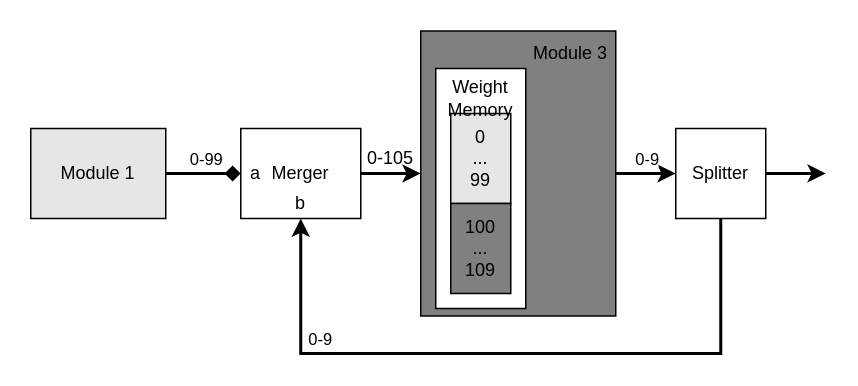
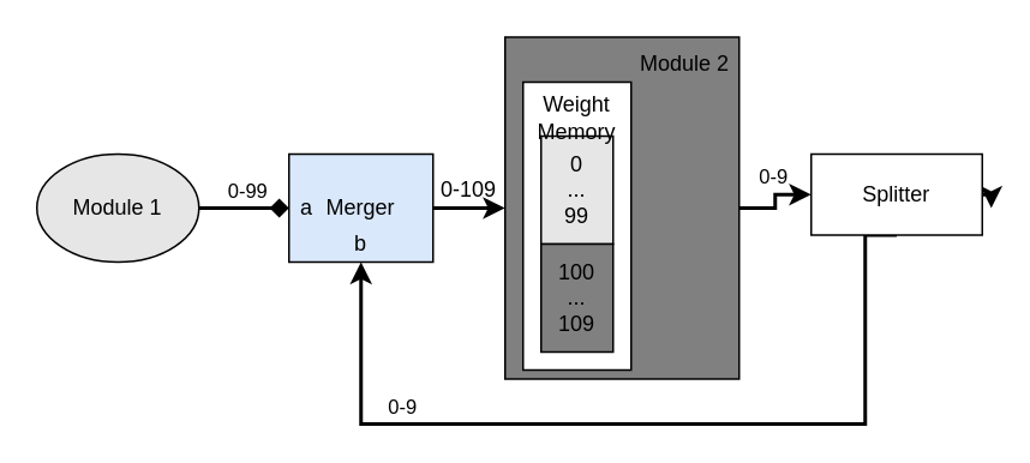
- <mxCell id="19" value="&lt;div&gt;Module 3&lt;/div&gt;" style="text;html=1;align=center;verticalAlign=middle;whiteSpace=wrap;rounded=0;" vertex="1" parent="1"><mxGeometry x="350" y="20" width="60" height="30" as="geometry" /></mxCell>
+ <mxCell id="19" value="&lt;div&gt;Module 2&lt;/div&gt;" style="text;html=1;align=center;verticalAlign=middle;whiteSpace=wrap;rounded=0;" vertex="1" parent="1"><mxGeometry x="350" y="20" width="60" height="30" as="geometry" /></mxCell>
- <mxCell id="18" value="0-105" style="text;html=1;align=center;verticalAlign=middle;whiteSpace=wrap;rounded=0;" vertex="1" parent="1"><mxGeometry x="230" y="90" width="60" height="30" as="geometry" /></mxCell>
+ <mxCell id="18" value="0-109" style="text;html=1;align=center;verticalAlign=middle;whiteSpace=wrap;rounded=0;" vertex="1" parent="1"><mxGeometry x="230" y="90" width="60" height="30" as="geometry" /></mxCell>
- <mxCell id="8" value="Module 1" style="rounded=0;whiteSpace=wrap;html=1;fillColor=#E6E6E6;" vertex="1" parent="1"><mxGeometry x="20" y="85" width="90" height="60" as="geometry" /></mxCell>
+ <mxCell id="8" value="Module 1" style="ellipse;whiteSpace=wrap;html=1;fillColor=#E6E6E6;" vertex="1" parent="1"><mxGeometry x="20" y="85" width="90" height="60" as="geometry" /></mxCell>
- <mxCell id="10" value="Merger" style="rounded=0;whiteSpace=wrap;html=1;" vertex="1" parent="1"><mxGeometry x="160" y="85" width="80" height="60" as="geometry" /></mxCell>
+ <mxCell id="10" value="Merger" style="rounded=0;whiteSpace=wrap;html=1;fillColor=#dae8fc;" vertex="1" parent="1"><mxGeometry x="160" y="85" width="80" height="60" as="geometry" /></mxCell>
- <mxCell id="14" value="Splitter" style="rounded=0;whiteSpace=wrap;html=1;" vertex="1" parent="1"><mxGeometry x="450" y="85" width="60" height="60" as="geometry" /></mxCell>
+ <mxCell id="14" value="Splitter" style="rounded=0;whiteSpace=wrap;html=1;" vertex="1" parent="1"><mxGeometry x="450" y="85" width="95" height="45" as="geometry" /></mxCell>
